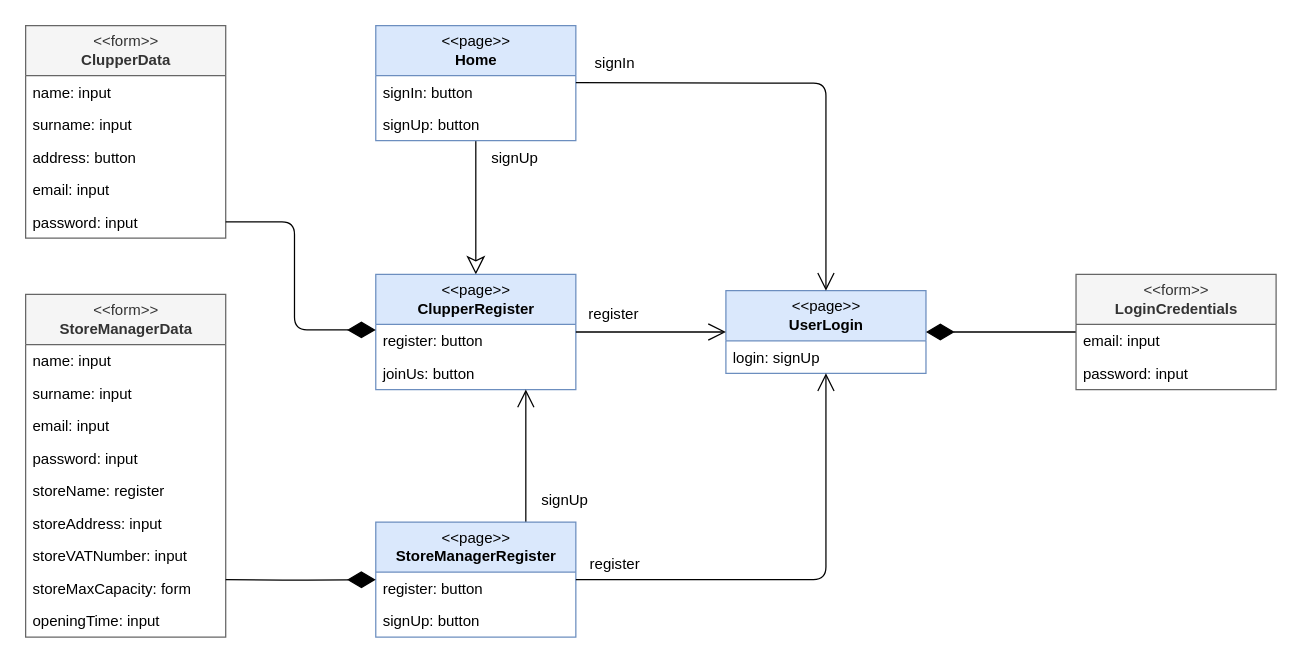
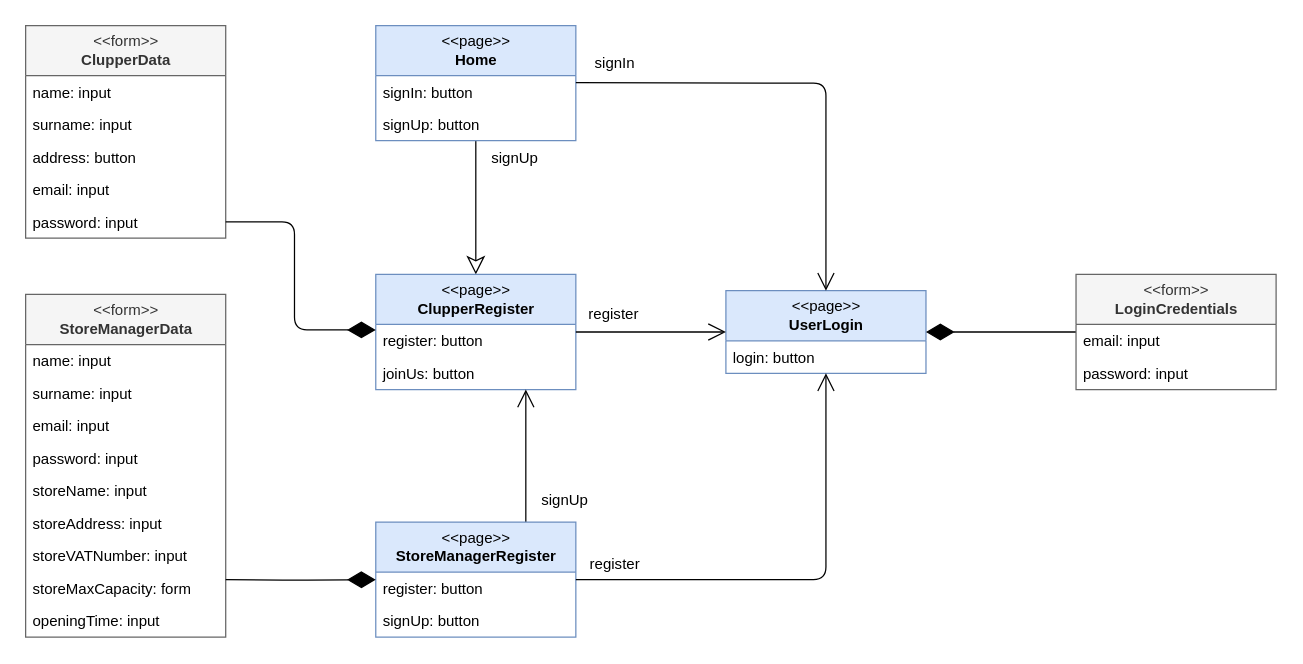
- <mxCell id="32" value="login: signUp" style="text;strokeColor=none;fillColor=none;align=left;verticalAlign=top;spacingLeft=4;spacingRight=4;overflow=hidden;rotatable=0;points=[[0,0.5],[1,0.5]];portConstraint=eastwest;" vertex="1" parent="31"><mxGeometry y="40" width="160" height="26" as="geometry" /></mxCell>
+ <mxCell id="32" value="login: button" style="text;strokeColor=none;fillColor=none;align=left;verticalAlign=top;spacingLeft=4;spacingRight=4;overflow=hidden;rotatable=0;points=[[0,0.5],[1,0.5]];portConstraint=eastwest;" vertex="1" parent="31"><mxGeometry y="40" width="160" height="26" as="geometry" /></mxCell>
- <mxCell id="26" value="storeName: register" style="text;strokeColor=none;fillColor=none;align=left;verticalAlign=top;spacingLeft=4;spacingRight=4;overflow=hidden;rotatable=0;points=[[0,0.5],[1,0.5]];portConstraint=eastwest;spacing=2;" vertex="1" parent="21"><mxGeometry y="144" width="160" height="26" as="geometry" /></mxCell>
+ <mxCell id="26" value="storeName: input" style="text;strokeColor=none;fillColor=none;align=left;verticalAlign=top;spacingLeft=4;spacingRight=4;overflow=hidden;rotatable=0;points=[[0,0.5],[1,0.5]];portConstraint=eastwest;spacing=2;" vertex="1" parent="21"><mxGeometry y="144" width="160" height="26" as="geometry" /></mxCell>
